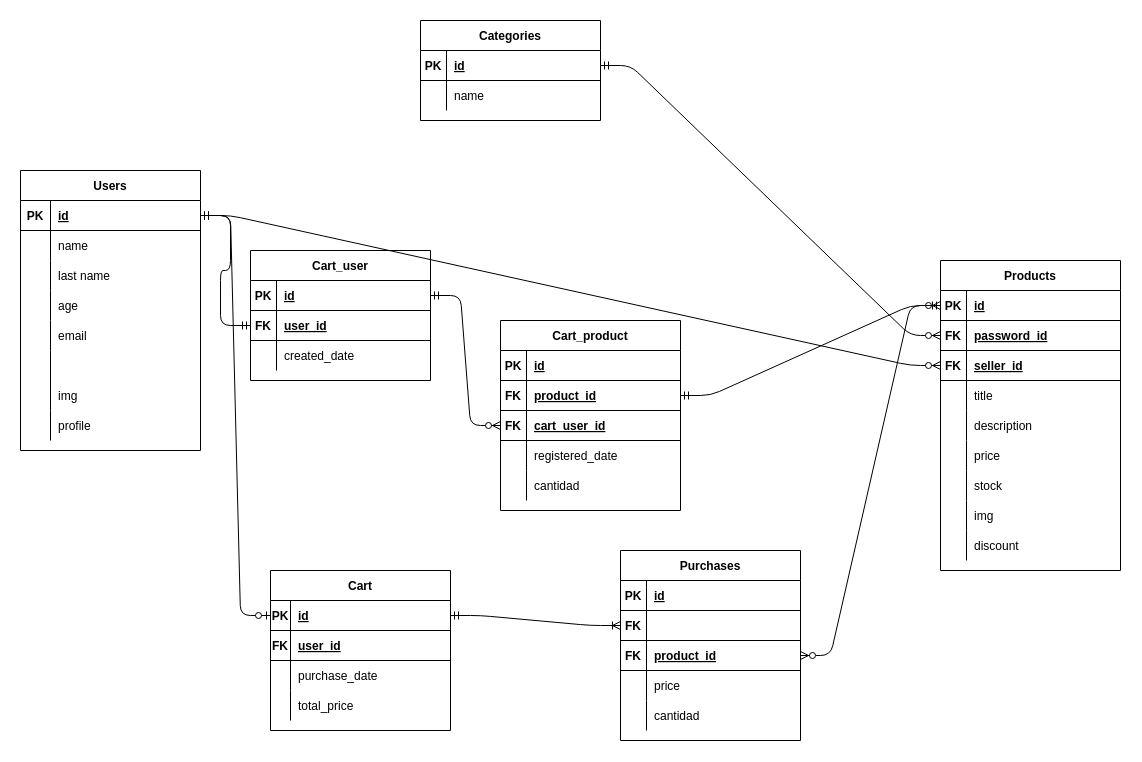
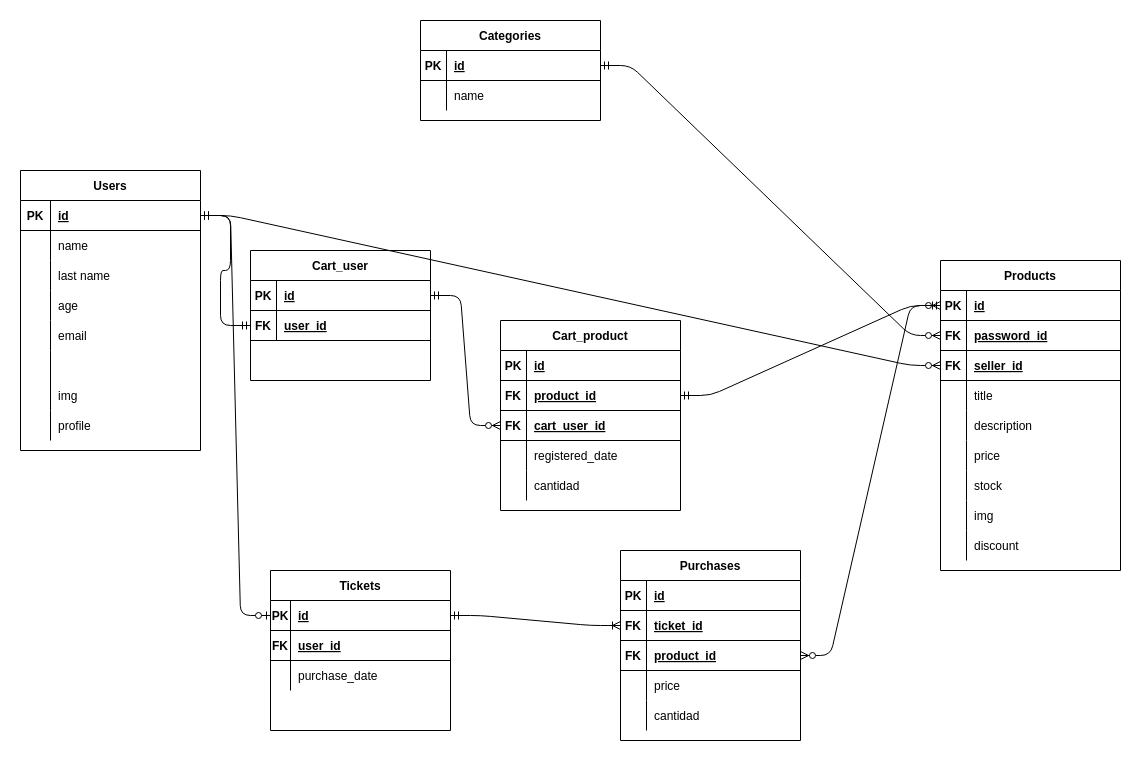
- <mxCell id="70" value="created_date" style="shape=partialRectangle;connectable=0;fillColor=none;top=0;left=0;bottom=0;right=0;align=left;spacingLeft=6;overflow=hidden;" vertex="1" parent="68"><mxGeometry x="26" width="154" height="30" as="geometry" /></mxCell>
- <mxCell id="87" value="Cart" style="shape=table;startSize=30;container=1;collapsible=1;childLayout=tableLayout;fixedRows=1;rowLines=0;fontStyle=1;align=center;resizeLast=1;" vertex="1" parent="1"><mxGeometry x="270" y="570" width="180" height="160" as="geometry" /></mxCell>
+ <mxCell id="87" value="Tickets" style="shape=table;startSize=30;container=1;collapsible=1;childLayout=tableLayout;fixedRows=1;rowLines=0;fontStyle=1;align=center;resizeLast=1;" vertex="1" parent="1"><mxGeometry x="270" y="570" width="180" height="160" as="geometry" /></mxCell>
+ <mxCell id="77" value="ticket_id" style="shape=partialRectangle;connectable=0;fillColor=none;top=0;left=0;bottom=0;right=0;align=left;spacingLeft=6;fontStyle=5;overflow=hidden;" vertex="1" parent="75"><mxGeometry x="26" width="154" height="30" as="geometry" /></mxCell>
- <mxCell id="99" value="total_price" style="shape=partialRectangle;connectable=0;fillColor=none;top=0;left=0;bottom=0;right=0;align=left;spacingLeft=6;overflow=hidden;" vertex="1" parent="97"><mxGeometry x="20" width="160" height="30" as="geometry" /></mxCell>
